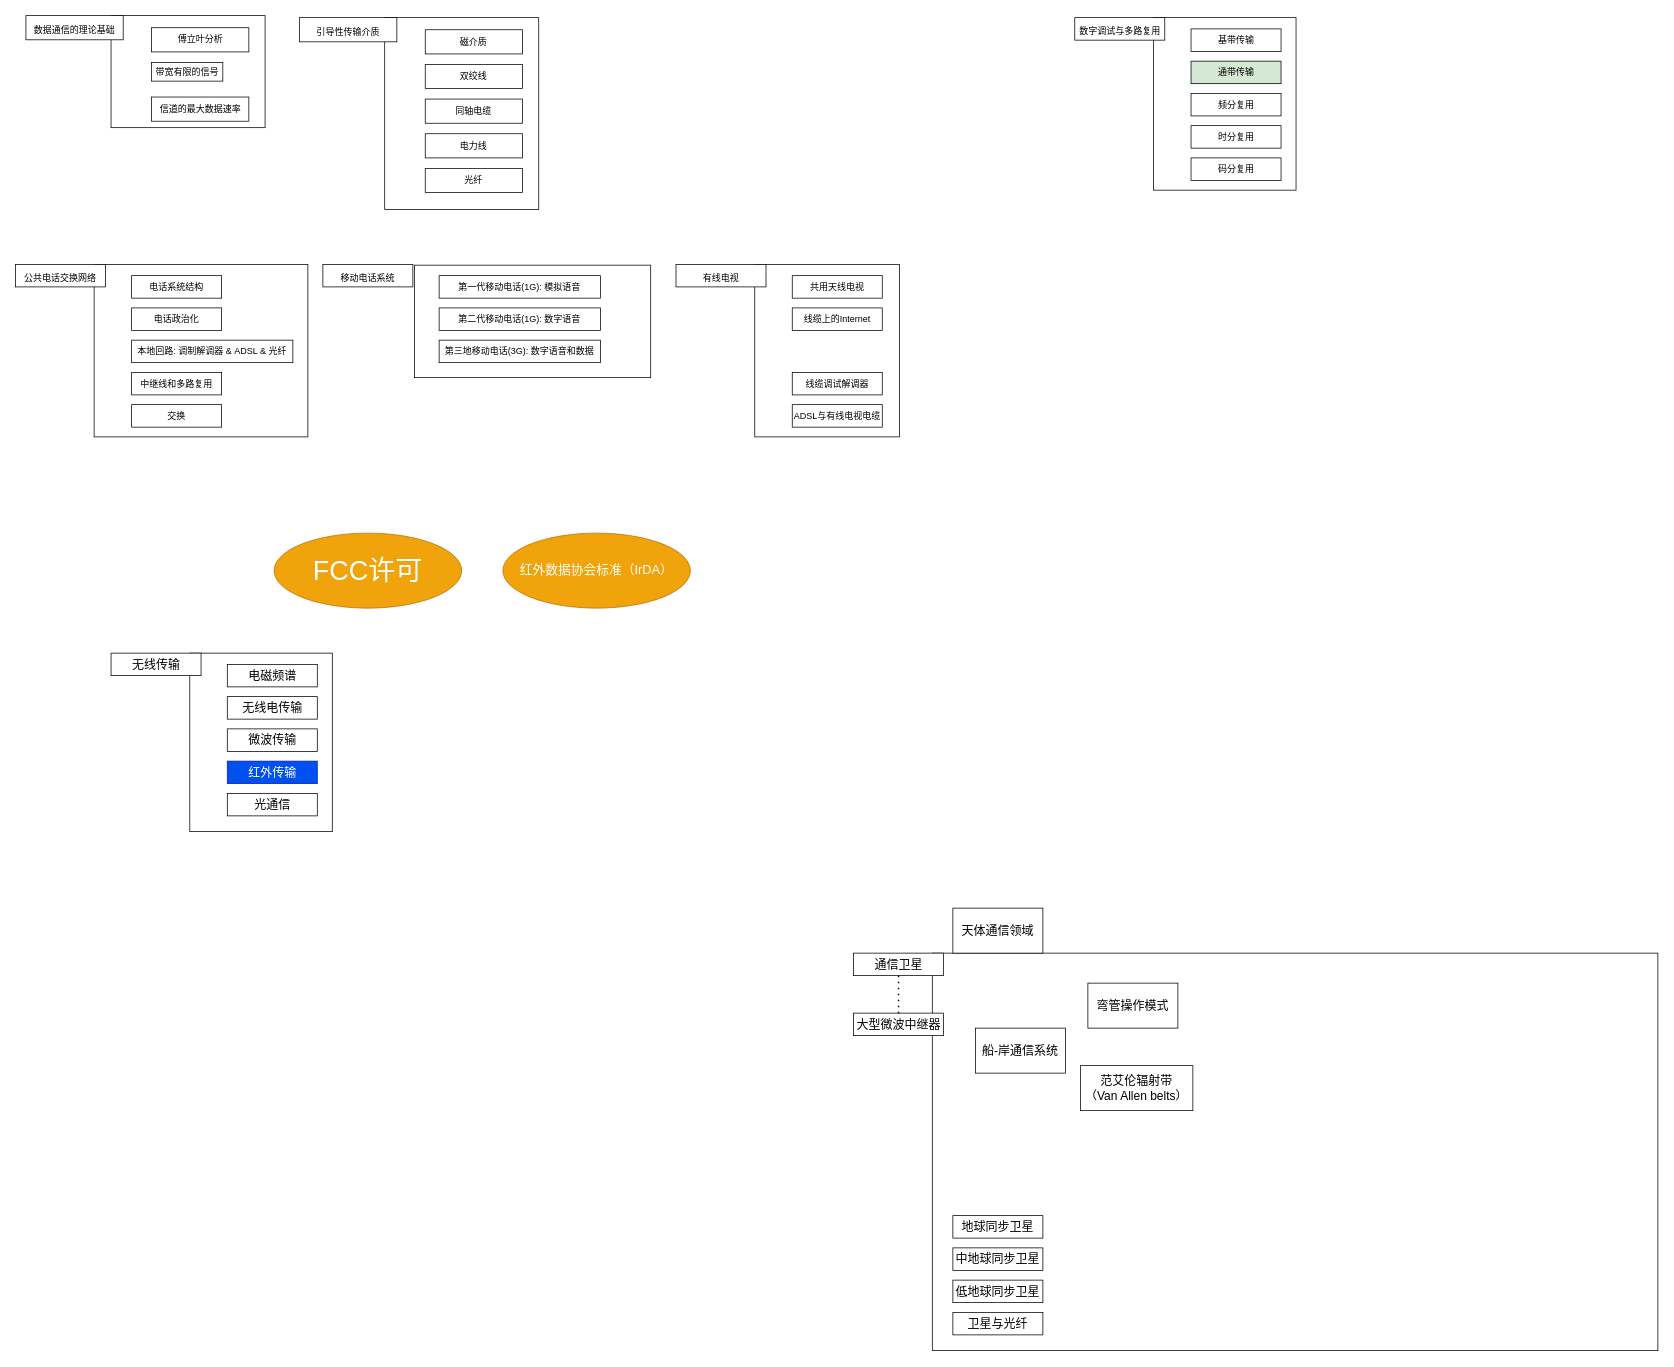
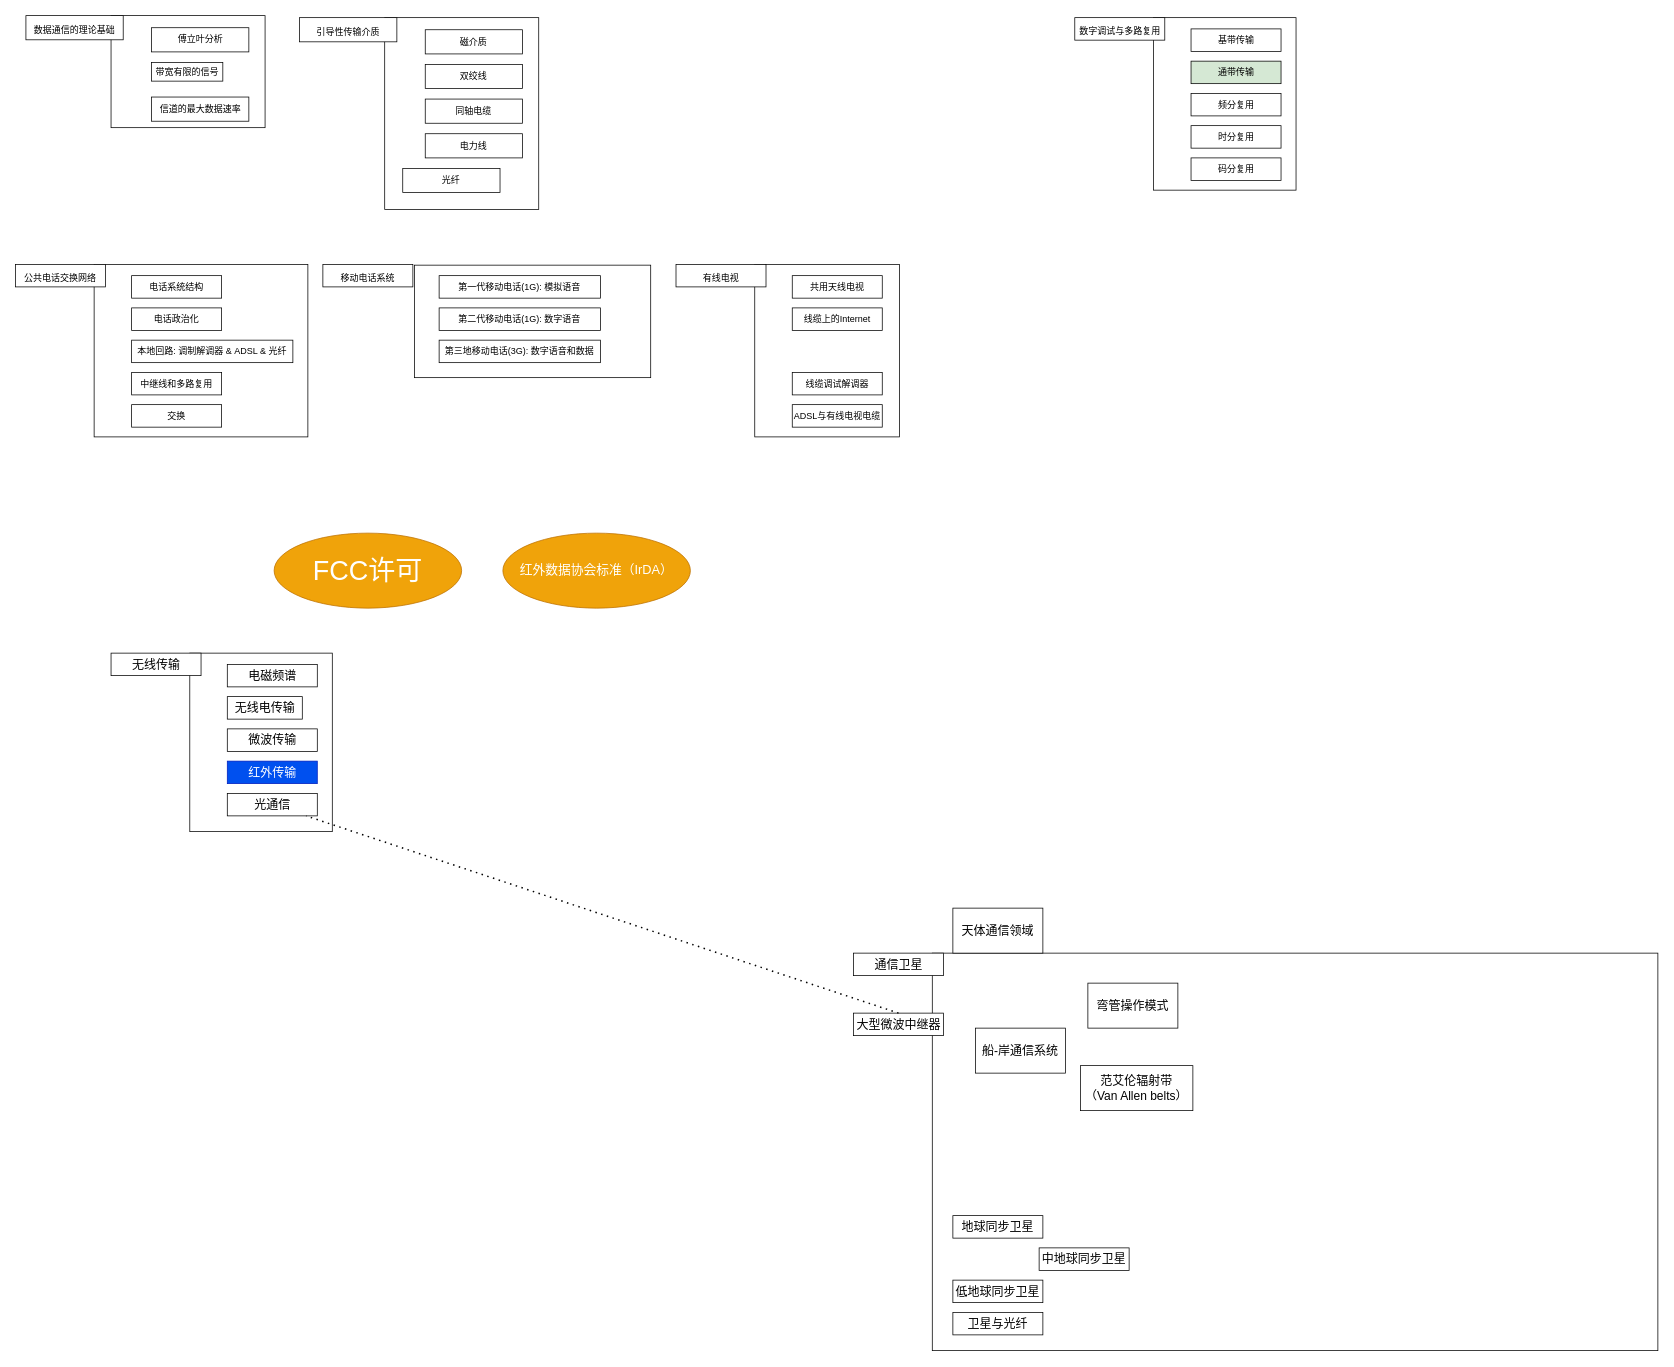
- <mxCell id="44" value="光纤" style="rounded=0;whiteSpace=wrap;html=1;" vertex="1" parent="1"><mxGeometry x="566.489" y="223.684" width="129.709" height="32.243" as="geometry" /></mxCell>
+ <mxCell id="44" value="光纤" style="rounded=0;whiteSpace=wrap;html=1;" vertex="1" parent="1"><mxGeometry x="536.489" y="223.684" width="129.709" height="32.243" as="geometry" /></mxCell>
- <mxCell id="47" value="无线电传输" style="rounded=0;whiteSpace=wrap;html=1;fontSize=16;" vertex="1" parent="1"><mxGeometry x="302.56" y="928" width="120" height="30" as="geometry" /></mxCell>
+ <mxCell id="47" value="无线电传输" style="rounded=0;whiteSpace=wrap;html=1;fontSize=16;" vertex="1" parent="1"><mxGeometry x="302.56" y="928" width="100" height="30" as="geometry" /></mxCell>
- <mxCell id="57" value="" style="endArrow=none;dashed=1;html=1;dashPattern=1 3;strokeWidth=2;fontSize=16;exitX=0.5;exitY=0;exitDx=0;exitDy=0;entryX=0.5;entryY=1;entryDx=0;entryDy=0;" edge="1" parent="1" source="56" target="7"><mxGeometry width="50" height="50" relative="1" as="geometry"><mxPoint x="1290" y="1260" as="sourcePoint" /><mxPoint x="1340" y="1210" as="targetPoint" /></mxGeometry></mxCell>
+ <mxCell id="57" value="" style="endArrow=none;dashed=1;html=1;dashPattern=1 3;strokeWidth=2;fontSize=16;exitX=0.5;exitY=0;exitDx=0;exitDy=0;" edge="1" parent="1" source="56" target="51"><mxGeometry width="50" height="50" relative="1" as="geometry"><mxPoint x="1290" y="1260" as="sourcePoint" /><mxPoint x="1340" y="1210" as="targetPoint" /></mxGeometry></mxCell>
- <mxCell id="4" value="中地球同步卫星" style="rounded=0;whiteSpace=wrap;html=1;fontSize=16;" vertex="1" parent="1"><mxGeometry x="1270" y="1663" width="120" height="30" as="geometry" /></mxCell>
+ <mxCell id="4" value="中地球同步卫星" style="rounded=0;whiteSpace=wrap;html=1;fontSize=16;" vertex="1" parent="1"><mxGeometry x="1385" y="1663" width="120" height="30" as="geometry" /></mxCell>
